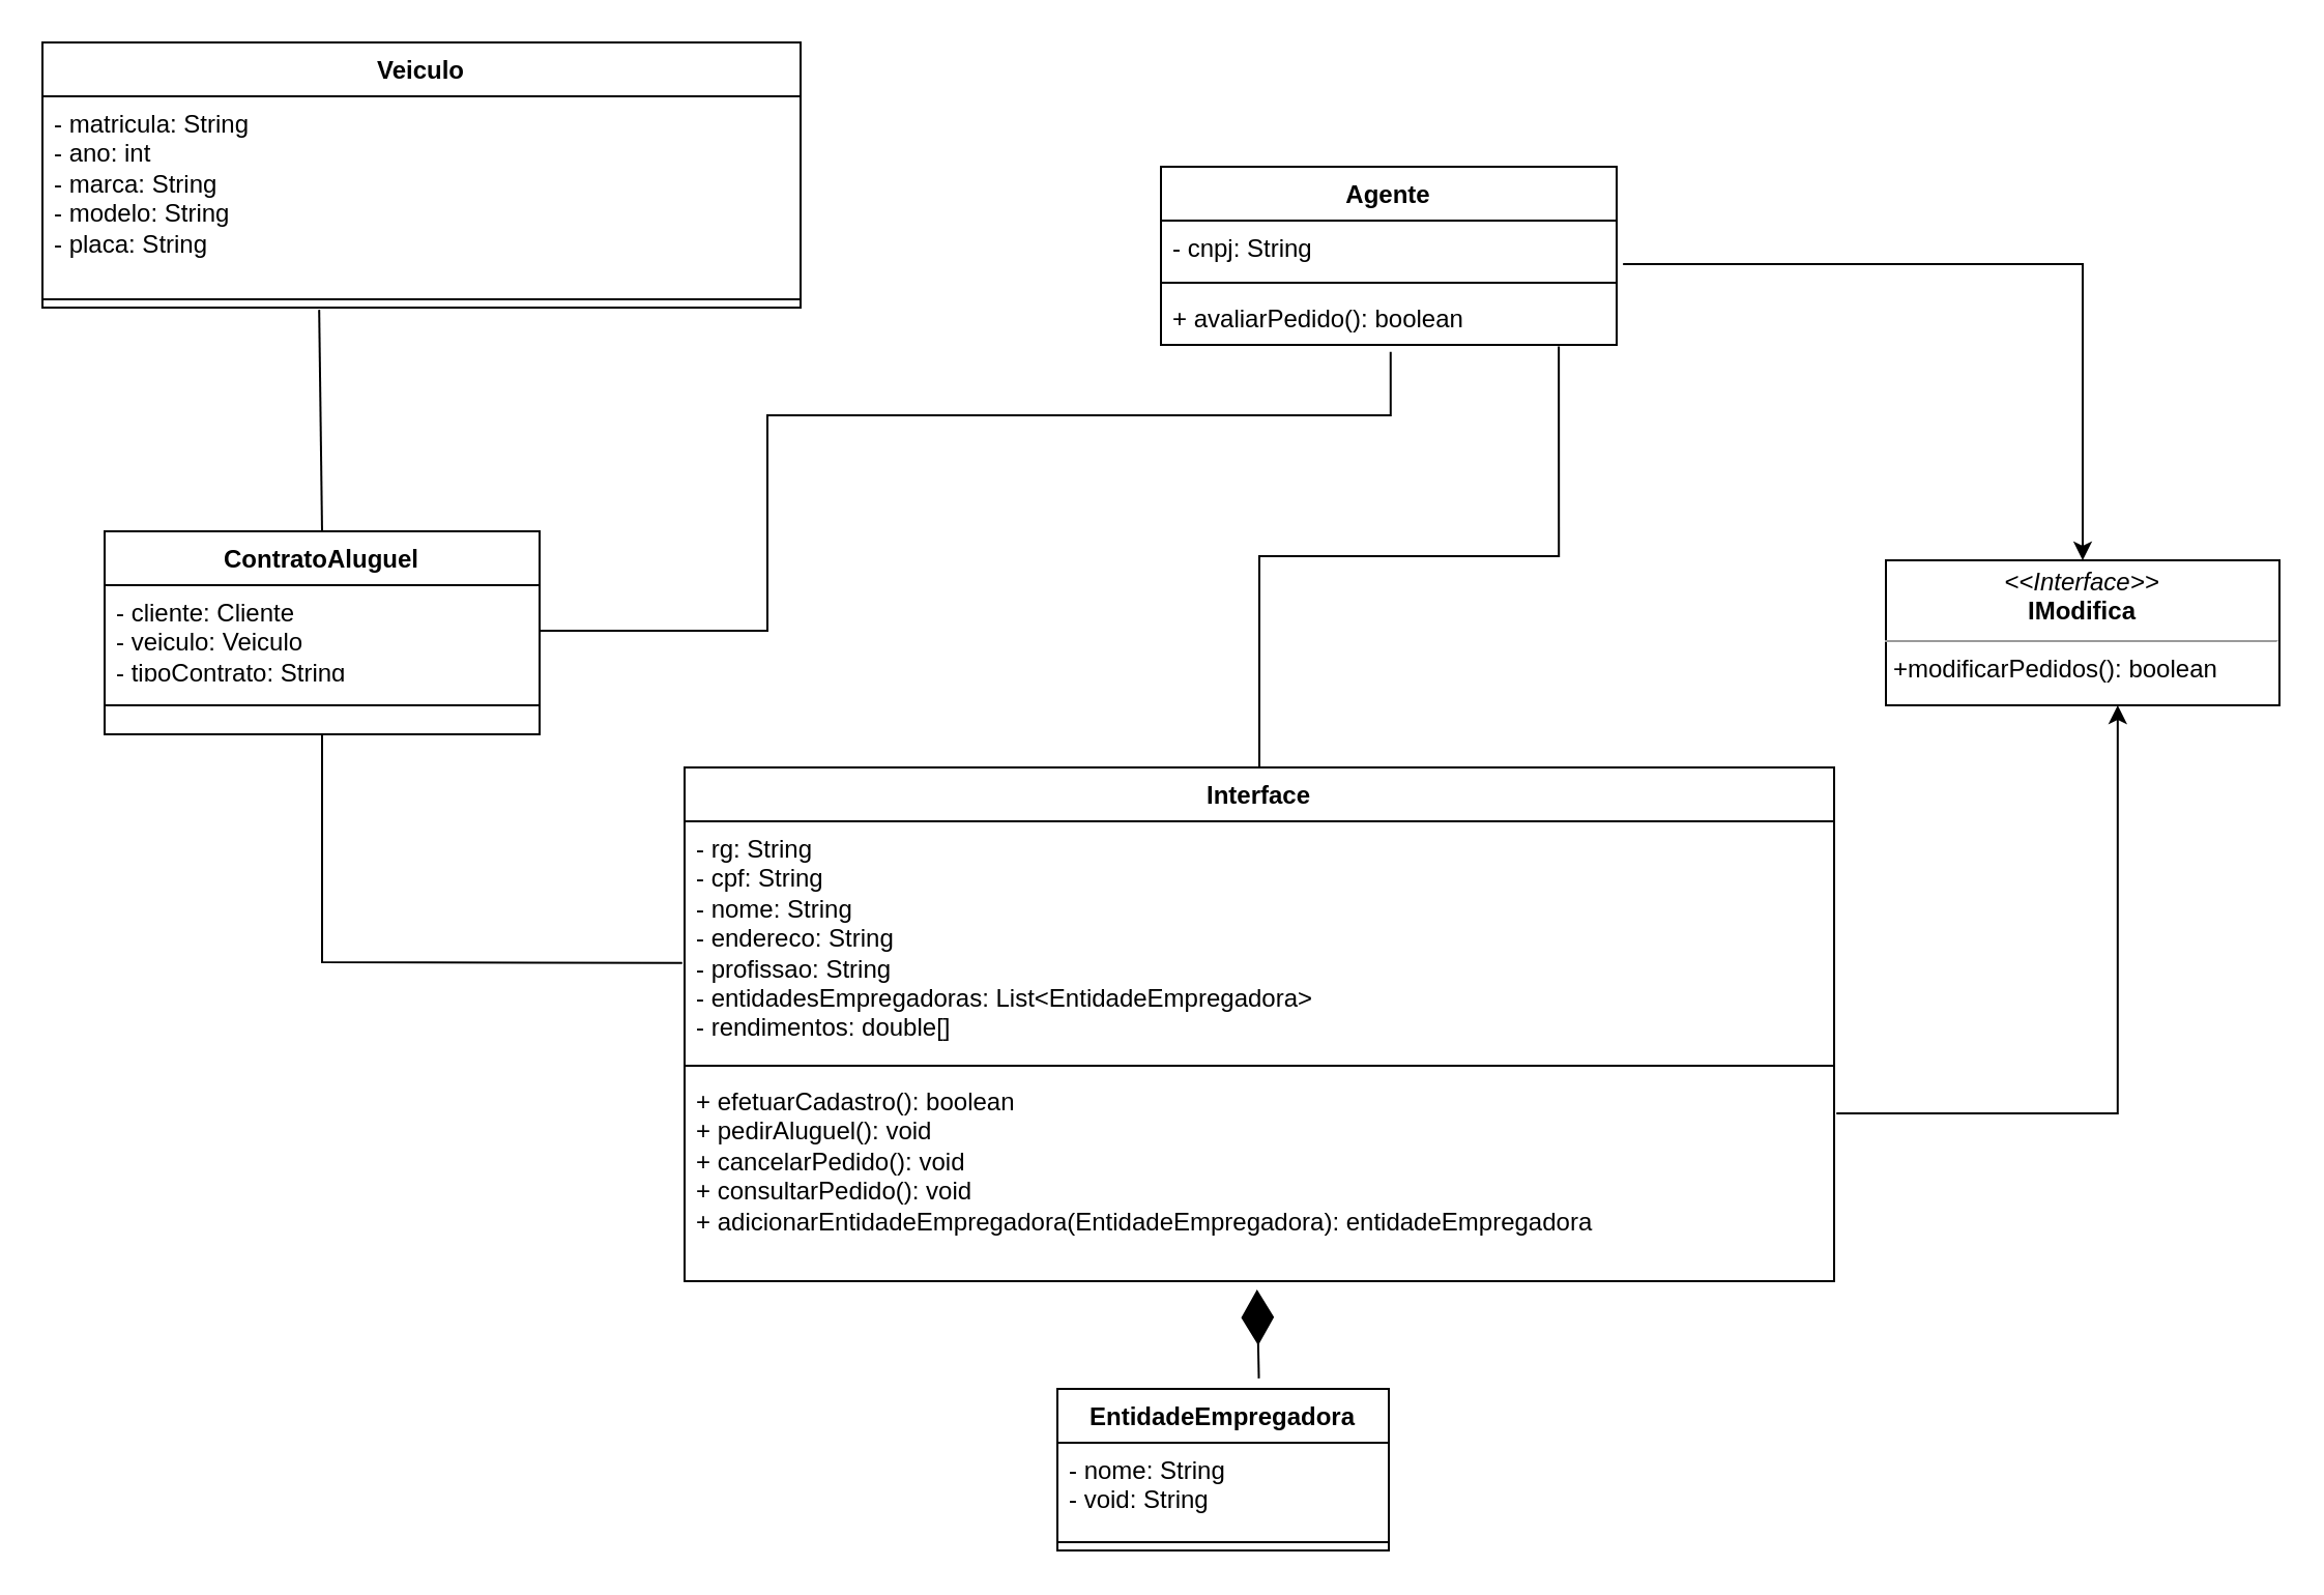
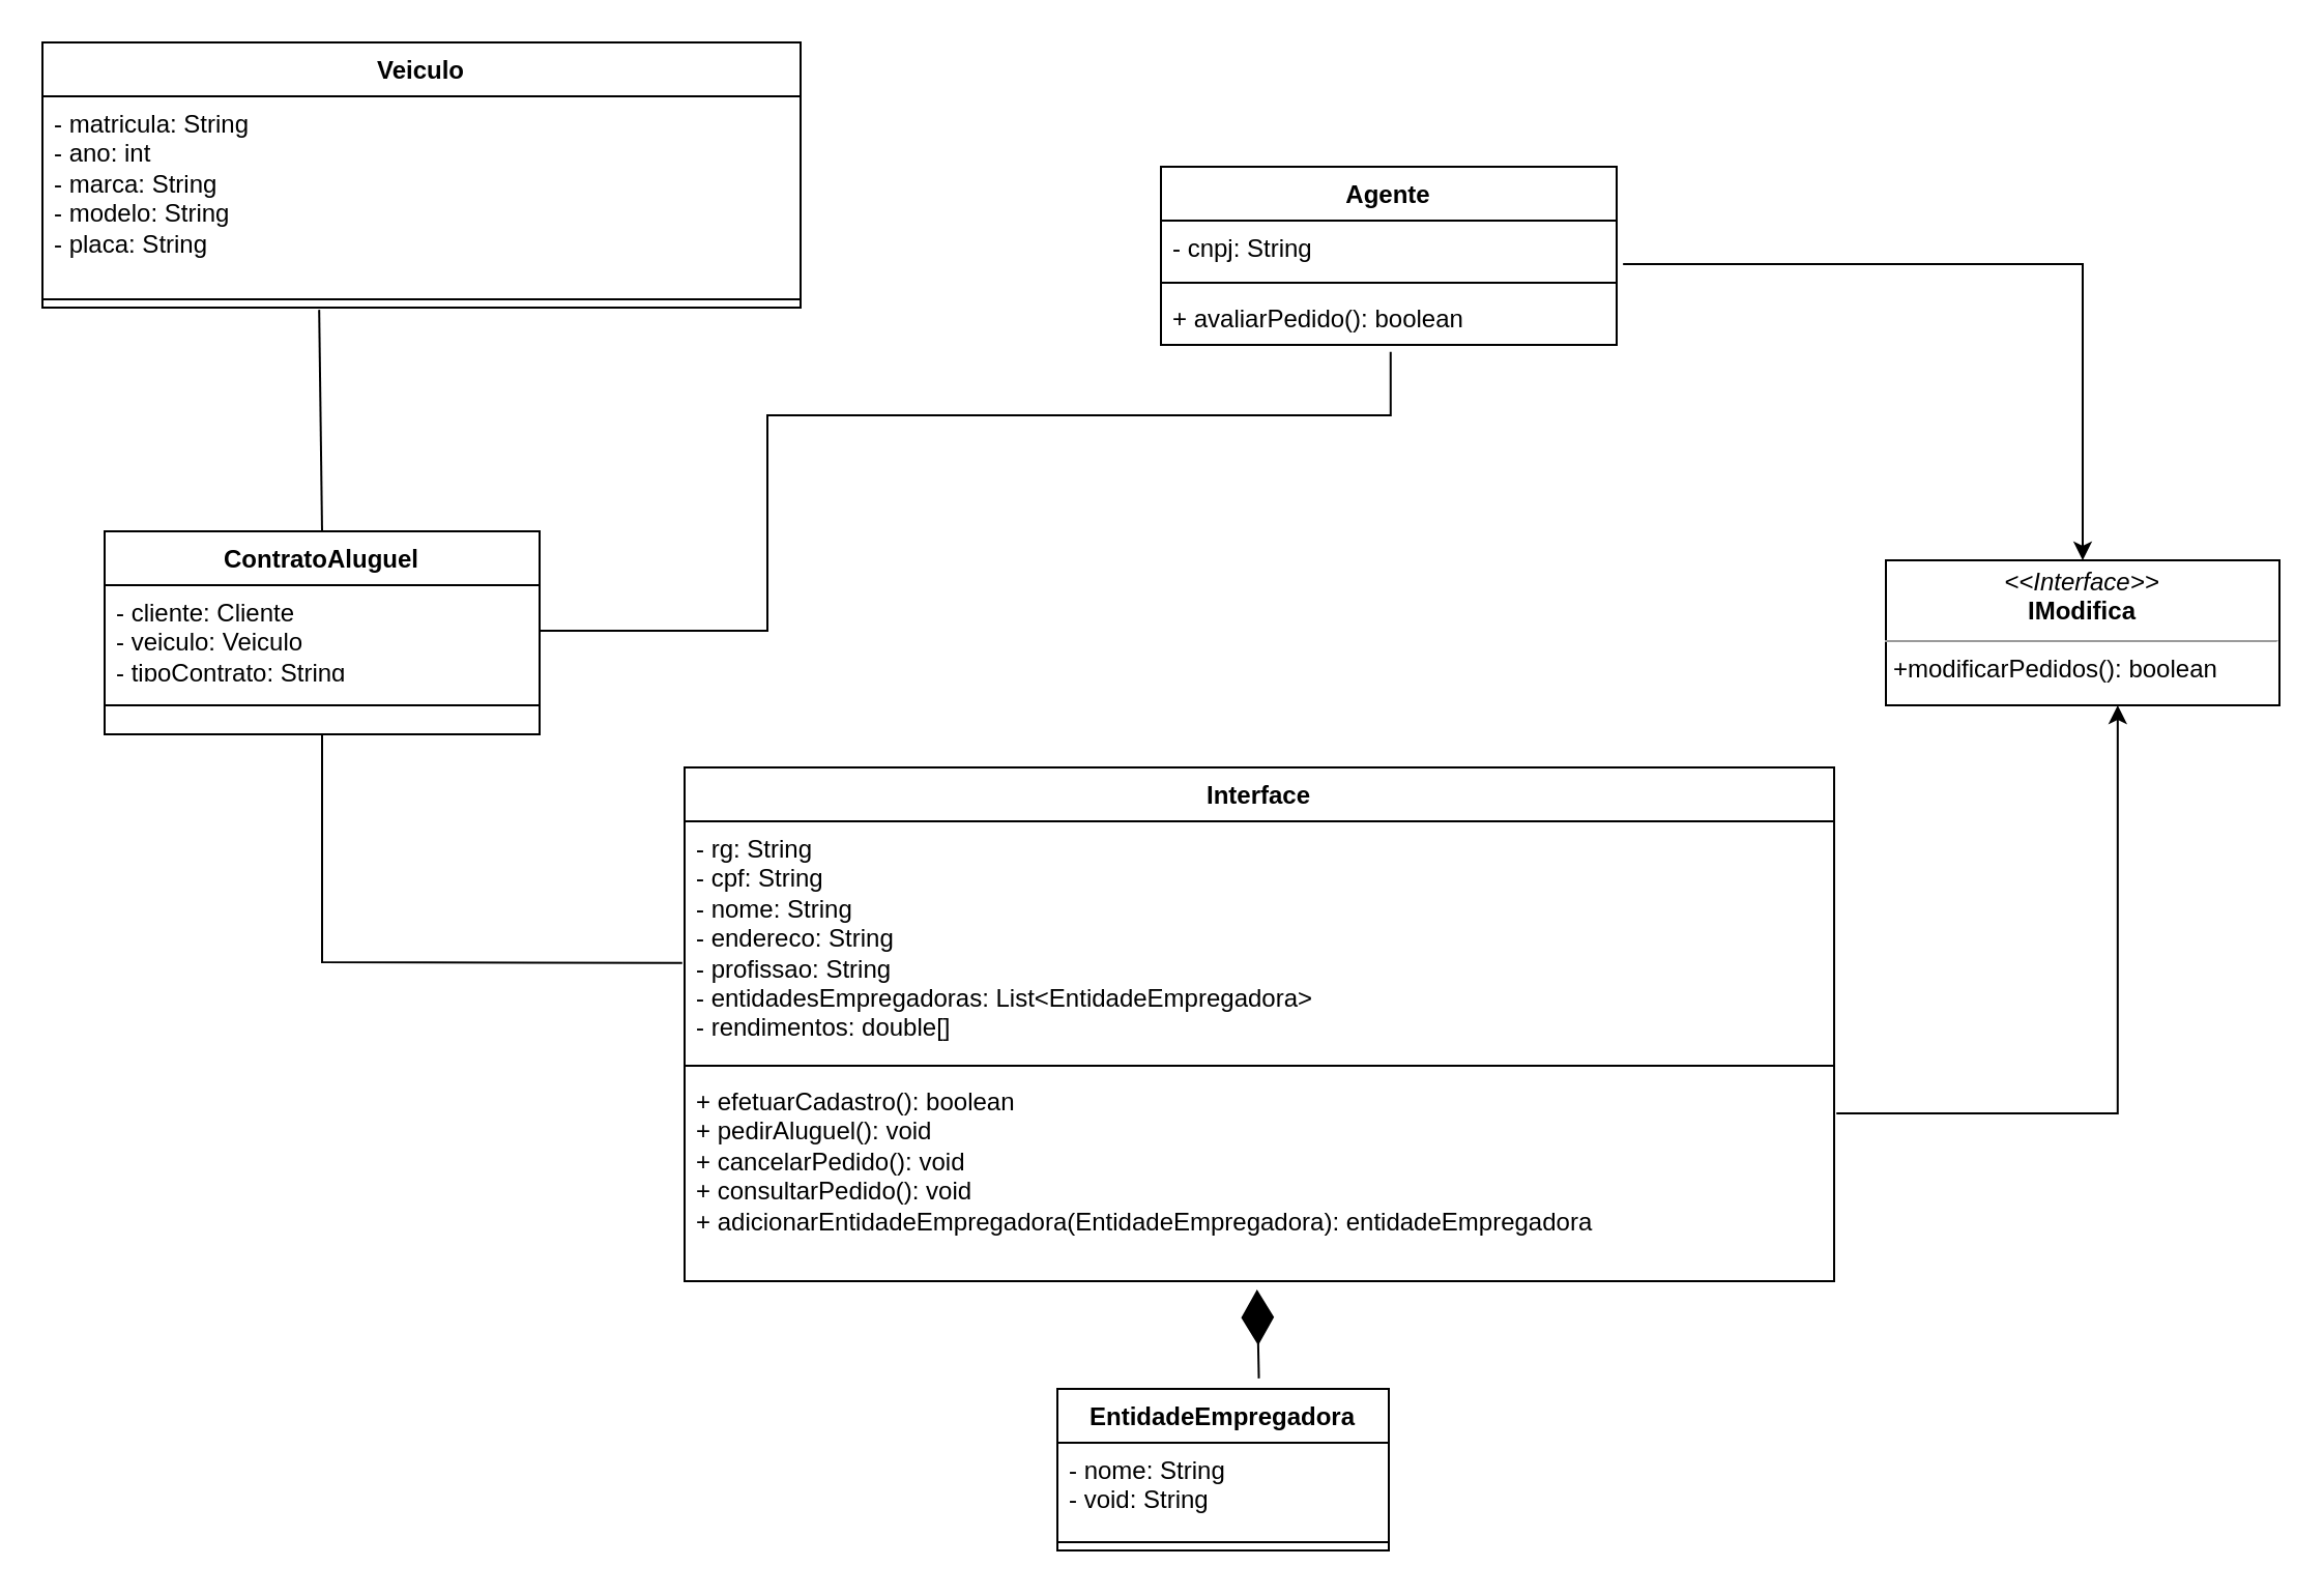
- <mxCell id="3" style="edgeStyle=orthogonalEdgeStyle;rounded=0;orthogonalLoop=1;jettySize=auto;html=1;entryX=0.873;entryY=1.027;entryDx=0;entryDy=0;entryPerimeter=0;endArrow=none;endFill=0;endSize=16;" edge="1" parent="1" source="4" target="12"><mxGeometry relative="1" as="geometry" /></mxCell>
